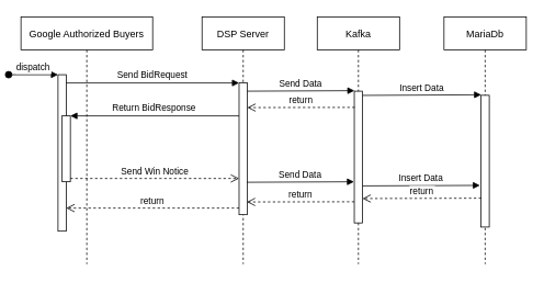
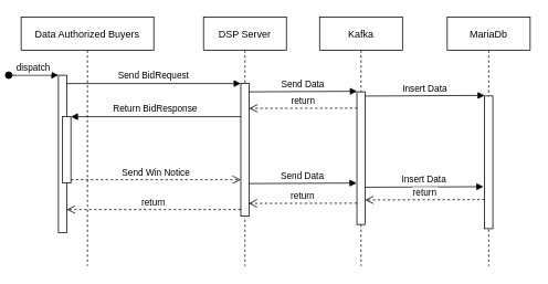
- <mxCell id="2" value="Google Authorized Buyers" style="shape=umlLifeline;perimeter=lifelinePerimeter;container=1;collapsible=0;recursiveResize=0;rounded=0;shadow=0;strokeWidth=1;" parent="1" vertex="1"><mxGeometry x="20" y="20" width="160" height="300" as="geometry" /></mxCell>
+ <mxCell id="2" value="Data Authorized Buyers" style="shape=umlLifeline;perimeter=lifelinePerimeter;container=1;collapsible=0;recursiveResize=0;rounded=0;shadow=0;strokeWidth=1;" parent="1" vertex="1"><mxGeometry x="20" y="20" width="160" height="300" as="geometry" /></mxCell>
